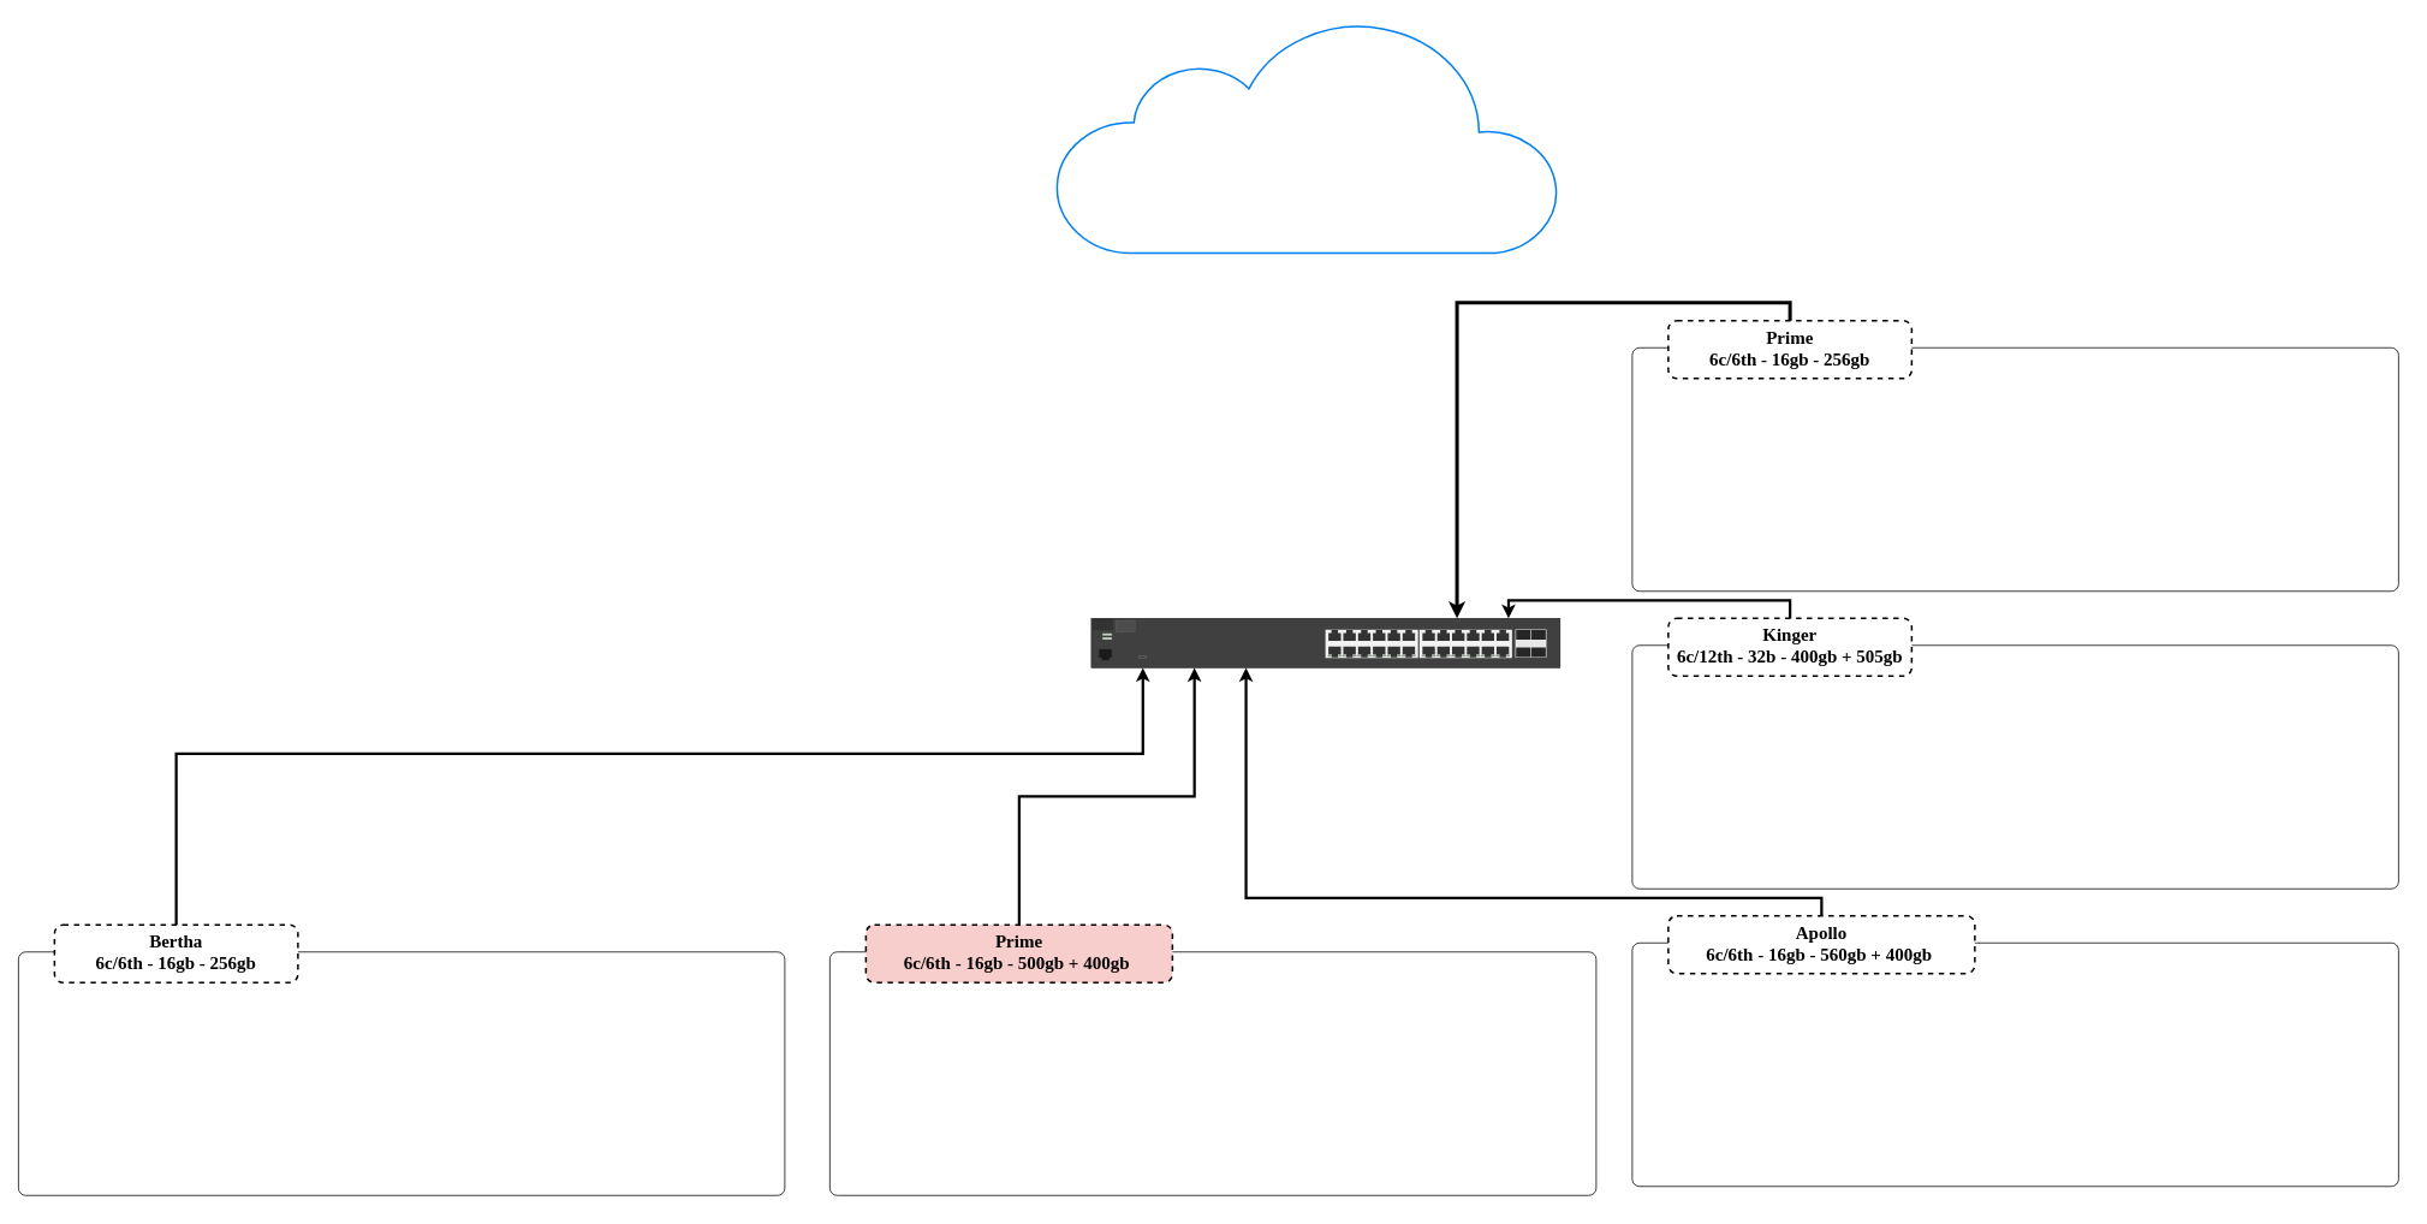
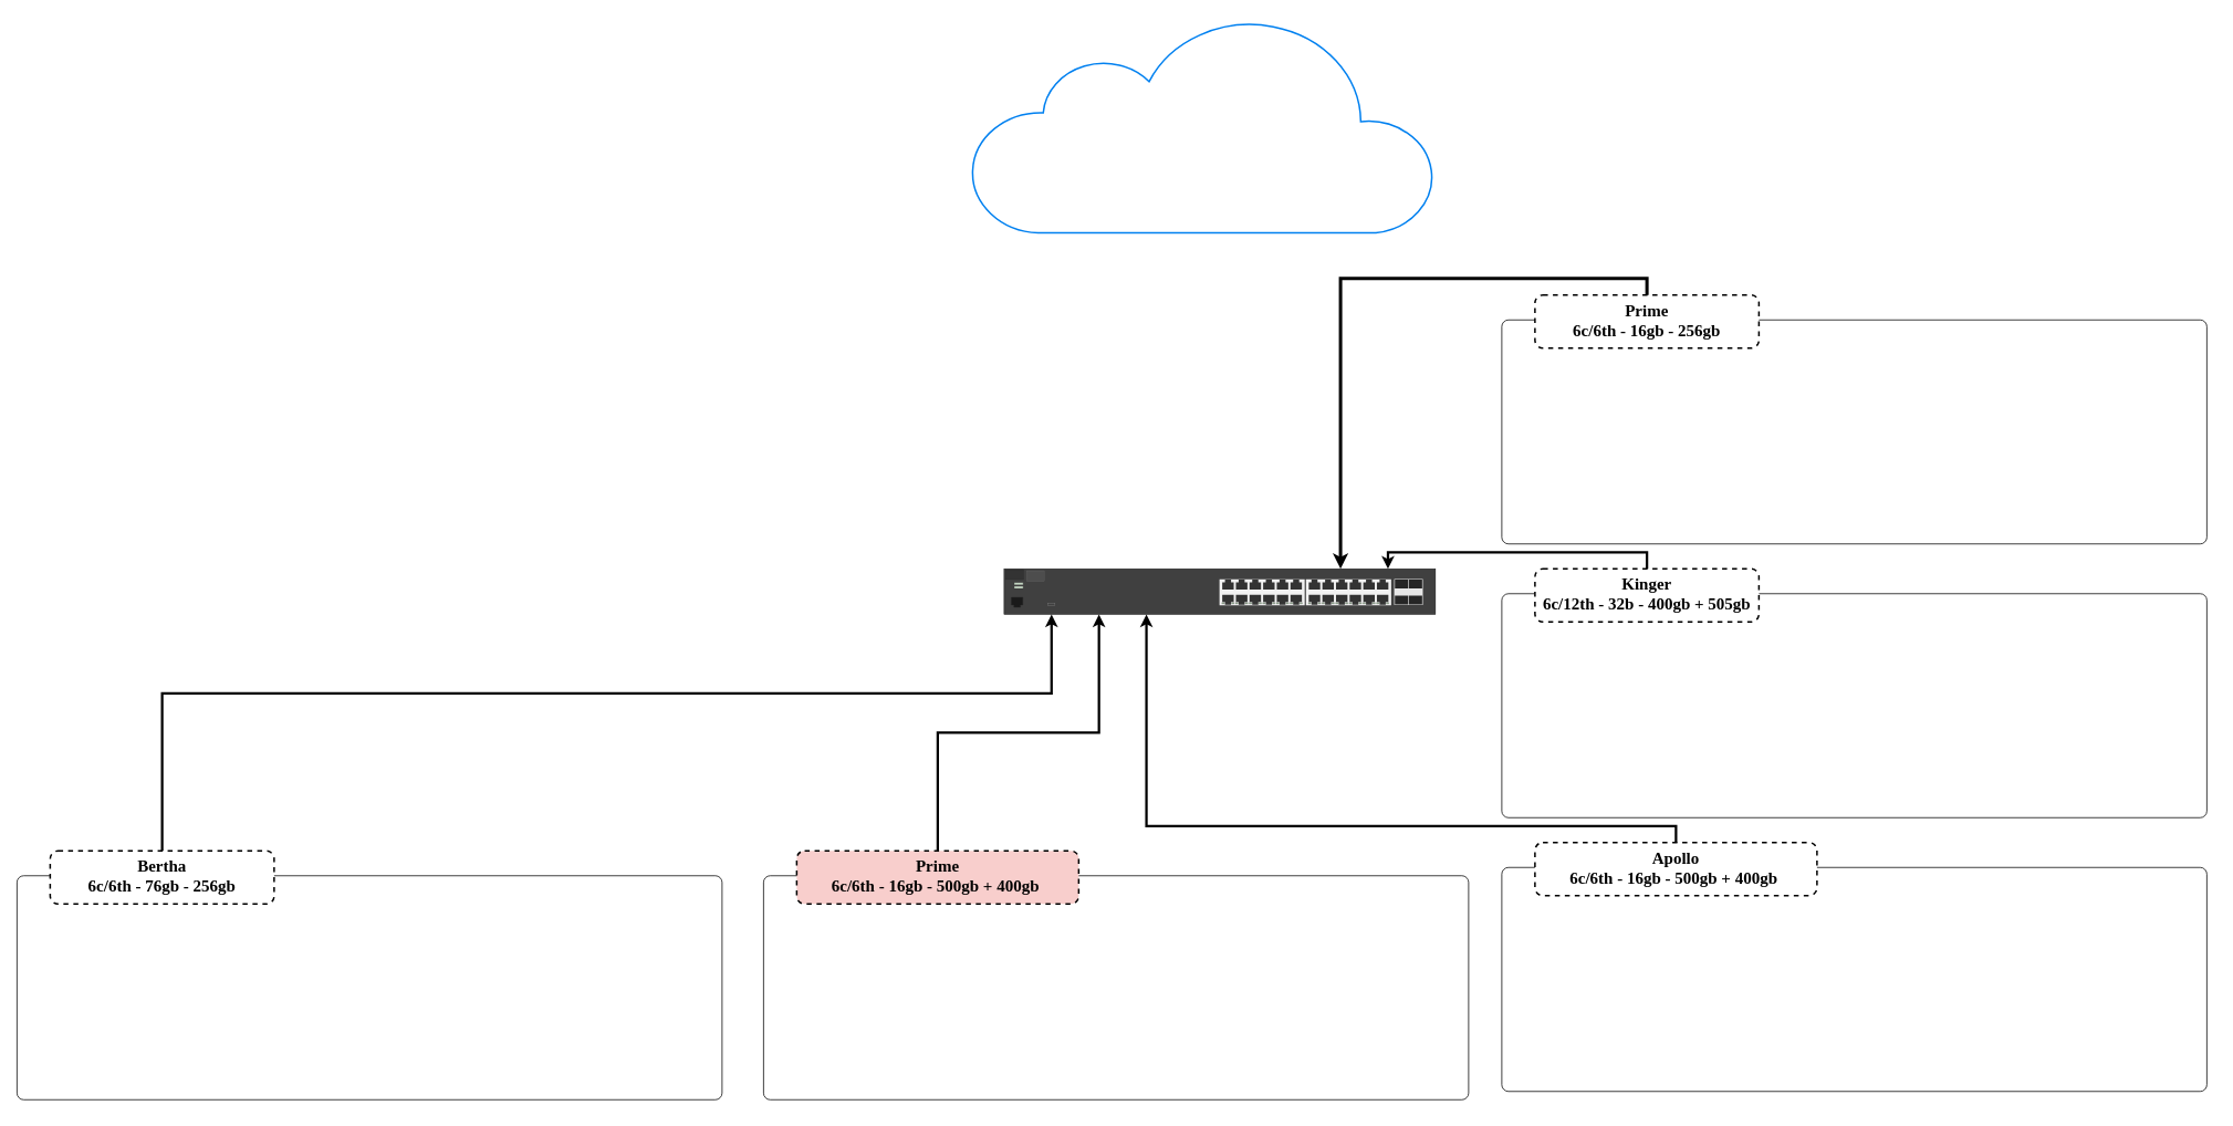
- <mxCell id="8" value="&lt;font face=&quot;Times New Roman&quot;&gt;&lt;span style=&quot;font-size: 20px;&quot;&gt;&lt;b&gt;Apollo&lt;/b&gt;&lt;/span&gt;&lt;/font&gt;&lt;br&gt;&lt;div&gt;&lt;font size=&quot;1&quot; face=&quot;Times New Roman&quot;&gt;&lt;b style=&quot;font-size: 20px;&quot;&gt;6c/6th - 16gb - 560gb + 400gb&amp;nbsp;&lt;/b&gt;&lt;/font&gt;&lt;/div&gt;" style="rounded=1;whiteSpace=wrap;html=1;verticalAlign=top;dashed=1;strokeWidth=2;perimeterSpacing=0;shadow=0;glass=0;" parent="6" vertex="1"><mxGeometry x="30" width="340" height="64" as="geometry" /></mxCell>
+ <mxCell id="8" value="&lt;font face=&quot;Times New Roman&quot;&gt;&lt;span style=&quot;font-size: 20px;&quot;&gt;&lt;b&gt;Apollo&lt;/b&gt;&lt;/span&gt;&lt;/font&gt;&lt;br&gt;&lt;div&gt;&lt;font size=&quot;1&quot; face=&quot;Times New Roman&quot;&gt;&lt;b style=&quot;font-size: 20px;&quot;&gt;6c/6th - 16gb - 500gb + 400gb&amp;nbsp;&lt;/b&gt;&lt;/font&gt;&lt;/div&gt;" style="rounded=1;whiteSpace=wrap;html=1;verticalAlign=top;dashed=1;strokeWidth=2;perimeterSpacing=0;shadow=0;glass=0;" parent="6" vertex="1"><mxGeometry x="30" width="340" height="64" as="geometry" /></mxCell>
- <mxCell id="14" value="&lt;font face=&quot;Times New Roman&quot;&gt;&lt;span style=&quot;font-size: 20px;&quot;&gt;&lt;b&gt;Bertha&lt;/b&gt;&lt;/span&gt;&lt;/font&gt;&lt;br&gt;&lt;div&gt;&lt;font size=&quot;1&quot; face=&quot;Times New Roman&quot;&gt;&lt;b style=&quot;font-size: 20px;&quot;&gt;6c/6th - 16gb - 256gb&lt;/b&gt;&lt;/font&gt;&lt;/div&gt;" style="rounded=1;whiteSpace=wrap;html=1;verticalAlign=top;dashed=1;strokeWidth=2;perimeterSpacing=0;shadow=0;glass=0;" parent="12" vertex="1"><mxGeometry x="30" width="270" height="64" as="geometry" /></mxCell>
+ <mxCell id="14" value="&lt;font face=&quot;Times New Roman&quot;&gt;&lt;span style=&quot;font-size: 20px;&quot;&gt;&lt;b&gt;Bertha&lt;/b&gt;&lt;/span&gt;&lt;/font&gt;&lt;br&gt;&lt;div&gt;&lt;font size=&quot;1&quot; face=&quot;Times New Roman&quot;&gt;&lt;b style=&quot;font-size: 20px;&quot;&gt;6c/6th - 76gb - 256gb&lt;/b&gt;&lt;/font&gt;&lt;/div&gt;" style="rounded=1;whiteSpace=wrap;html=1;verticalAlign=top;dashed=1;strokeWidth=2;perimeterSpacing=0;shadow=0;glass=0;" parent="12" vertex="1"><mxGeometry x="30" width="270" height="64" as="geometry" /></mxCell>
